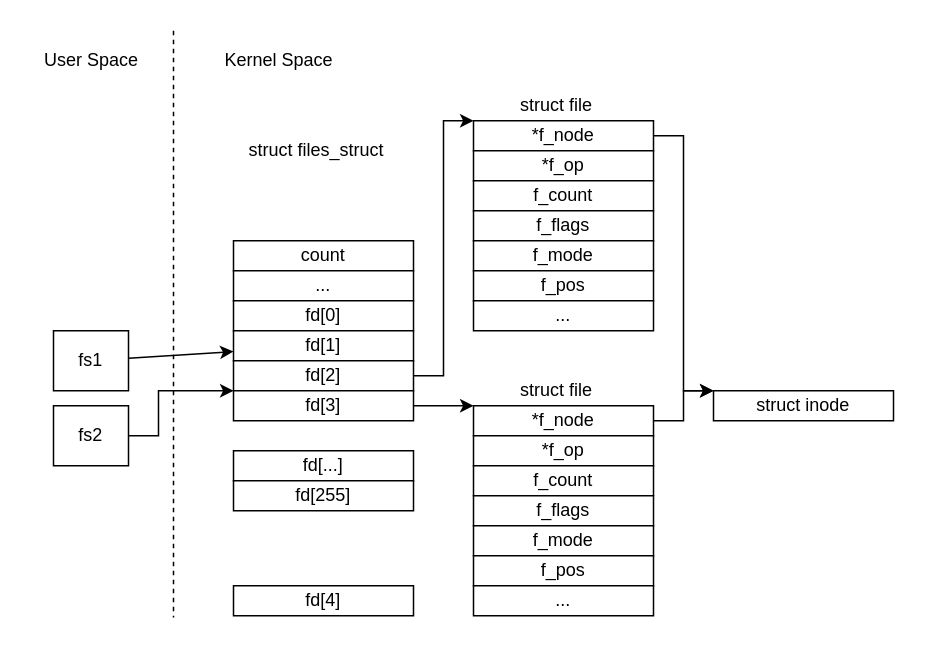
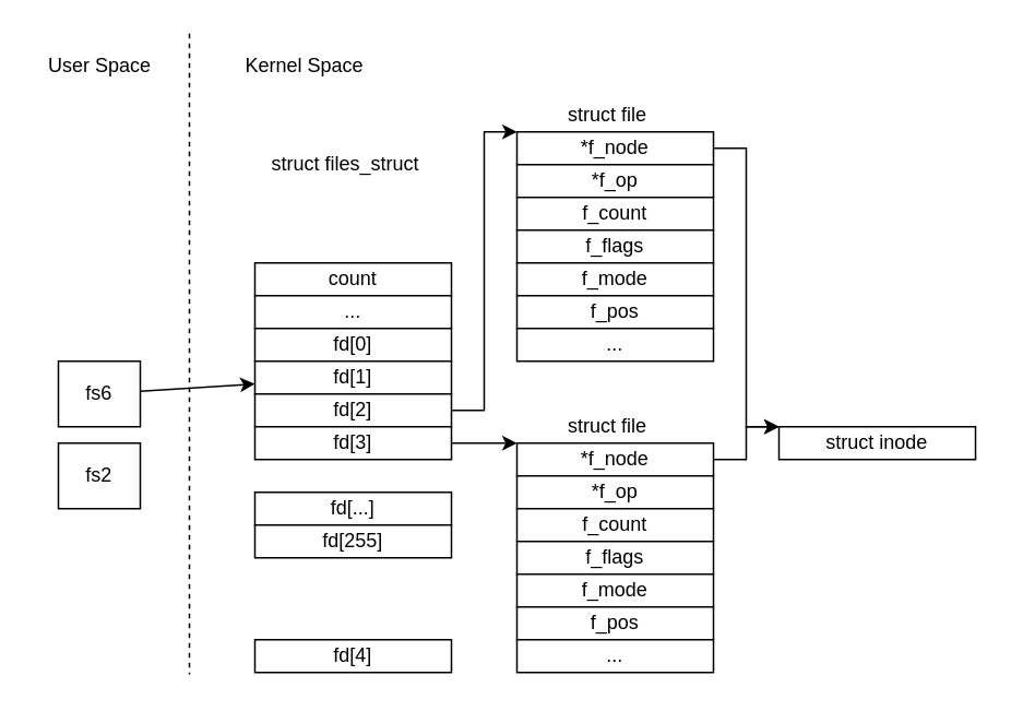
- <mxCell id="3" value="fs1" style="whiteSpace=wrap;html=1;" parent="1" vertex="1"><mxGeometry x="35" y="220" width="50" height="40" as="geometry" /></mxCell>
+ <mxCell id="3" value="fs6" style="whiteSpace=wrap;html=1;" parent="1" vertex="1"><mxGeometry x="35" y="220" width="50" height="40" as="geometry" /></mxCell>
- <mxCell id="4" style="edgeStyle=none;rounded=0;html=1;entryX=0;entryY=0;entryDx=0;entryDy=0;" edge="1" parent="1" source="5" target="27"><mxGeometry relative="1" as="geometry"><Array as="points"><mxPoint x="105" y="290" /><mxPoint x="105" y="260" /></Array></mxGeometry></mxCell>
